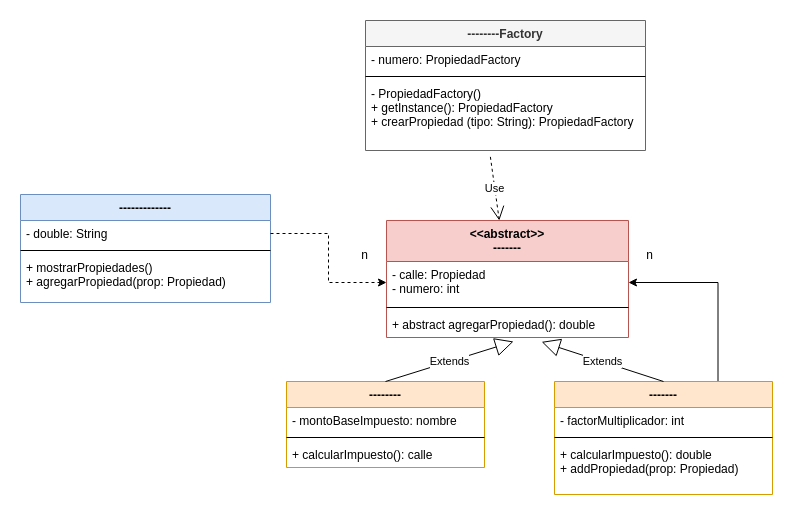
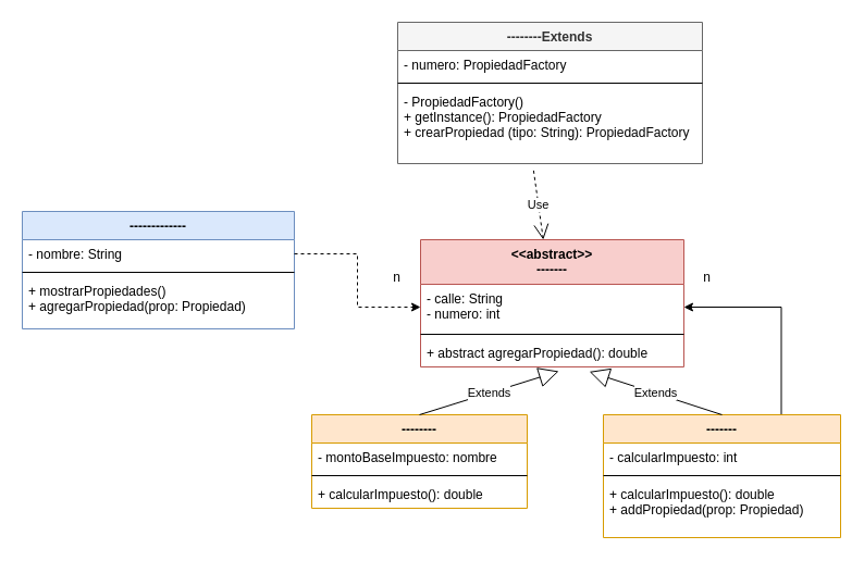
- <mxCell id="2" value="--------Factory" style="swimlane;fontStyle=1;align=center;verticalAlign=top;childLayout=stackLayout;horizontal=1;startSize=26;horizontalStack=0;resizeParent=1;resizeParentMax=0;resizeLast=0;collapsible=1;marginBottom=0;fillColor=#f5f5f5;strokeColor=#666666;fontColor=#333333;" parent="1" vertex="1"><mxGeometry x="365" y="20" width="280" height="130" as="geometry" /></mxCell>
+ <mxCell id="2" value="--------Extends" style="swimlane;fontStyle=1;align=center;verticalAlign=top;childLayout=stackLayout;horizontal=1;startSize=26;horizontalStack=0;resizeParent=1;resizeParentMax=0;resizeLast=0;collapsible=1;marginBottom=0;fillColor=#f5f5f5;strokeColor=#666666;fontColor=#333333;" parent="1" vertex="1"><mxGeometry x="365" y="20" width="280" height="130" as="geometry" /></mxCell>
- <mxCell id="11" value="- double: String" style="text;strokeColor=none;fillColor=none;align=left;verticalAlign=top;spacingLeft=4;spacingRight=4;overflow=hidden;rotatable=0;points=[[0,0.5],[1,0.5]];portConstraint=eastwest;" parent="10" vertex="1"><mxGeometry y="26" width="250" height="26" as="geometry" /></mxCell>
+ <mxCell id="11" value="- nombre: String" style="text;strokeColor=none;fillColor=none;align=left;verticalAlign=top;spacingLeft=4;spacingRight=4;overflow=hidden;rotatable=0;points=[[0,0.5],[1,0.5]];portConstraint=eastwest;" parent="10" vertex="1"><mxGeometry y="26" width="250" height="26" as="geometry" /></mxCell>
- <mxCell id="7" value="- calle: Propiedad&#10;- numero: int" style="text;strokeColor=none;fillColor=none;align=left;verticalAlign=top;spacingLeft=4;spacingRight=4;overflow=hidden;rotatable=0;points=[[0,0.5],[1,0.5]];portConstraint=eastwest;" parent="6" vertex="1"><mxGeometry y="41" width="242" height="42" as="geometry" /></mxCell>
+ <mxCell id="7" value="- calle: String&#10;- numero: int" style="text;strokeColor=none;fillColor=none;align=left;verticalAlign=top;spacingLeft=4;spacingRight=4;overflow=hidden;rotatable=0;points=[[0,0.5],[1,0.5]];portConstraint=eastwest;" parent="6" vertex="1"><mxGeometry y="41" width="242" height="42" as="geometry" /></mxCell>
- <mxCell id="20" value="- factorMultiplicador: int" style="text;strokeColor=none;fillColor=none;align=left;verticalAlign=top;spacingLeft=4;spacingRight=4;overflow=hidden;rotatable=0;points=[[0,0.5],[1,0.5]];portConstraint=eastwest;" parent="19" vertex="1"><mxGeometry y="26" width="218" height="26" as="geometry" /></mxCell>
+ <mxCell id="20" value="- calcularImpuesto: int" style="text;strokeColor=none;fillColor=none;align=left;verticalAlign=top;spacingLeft=4;spacingRight=4;overflow=hidden;rotatable=0;points=[[0,0.5],[1,0.5]];portConstraint=eastwest;" parent="19" vertex="1"><mxGeometry y="26" width="218" height="26" as="geometry" /></mxCell>
- <mxCell id="17" value="+ calcularImpuesto(): calle" style="text;strokeColor=none;fillColor=none;align=left;verticalAlign=top;spacingLeft=4;spacingRight=4;overflow=hidden;rotatable=0;points=[[0,0.5],[1,0.5]];portConstraint=eastwest;" parent="14" vertex="1"><mxGeometry y="60" width="198" height="26" as="geometry" /></mxCell>
+ <mxCell id="17" value="+ calcularImpuesto(): double" style="text;strokeColor=none;fillColor=none;align=left;verticalAlign=top;spacingLeft=4;spacingRight=4;overflow=hidden;rotatable=0;points=[[0,0.5],[1,0.5]];portConstraint=eastwest;" parent="14" vertex="1"><mxGeometry y="60" width="198" height="26" as="geometry" /></mxCell>
